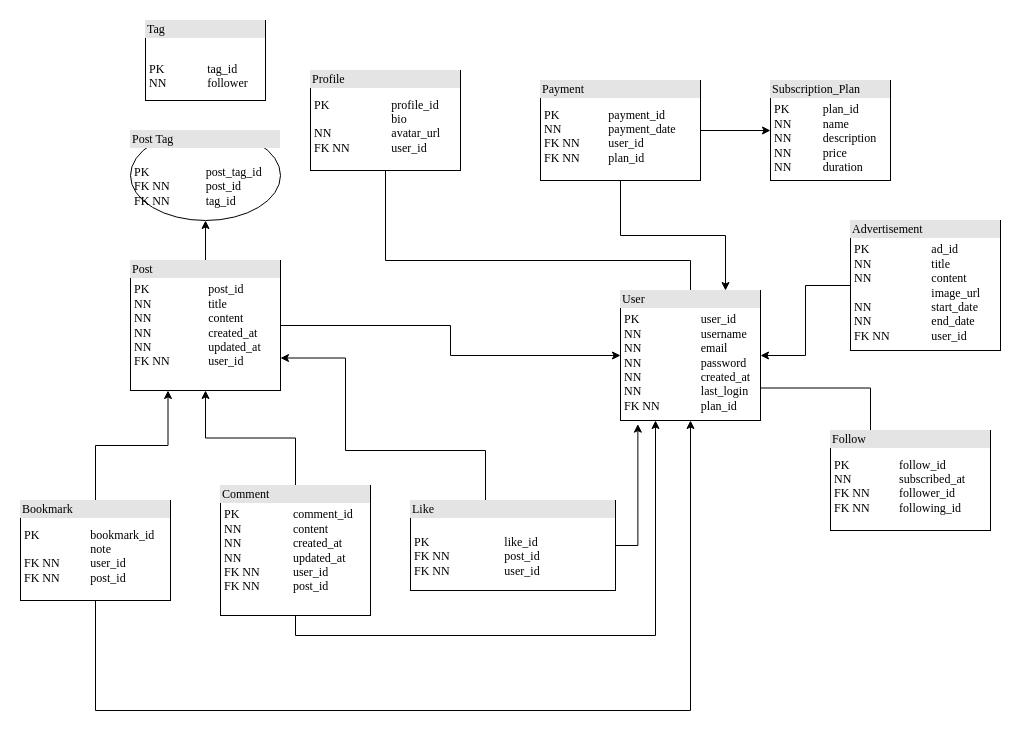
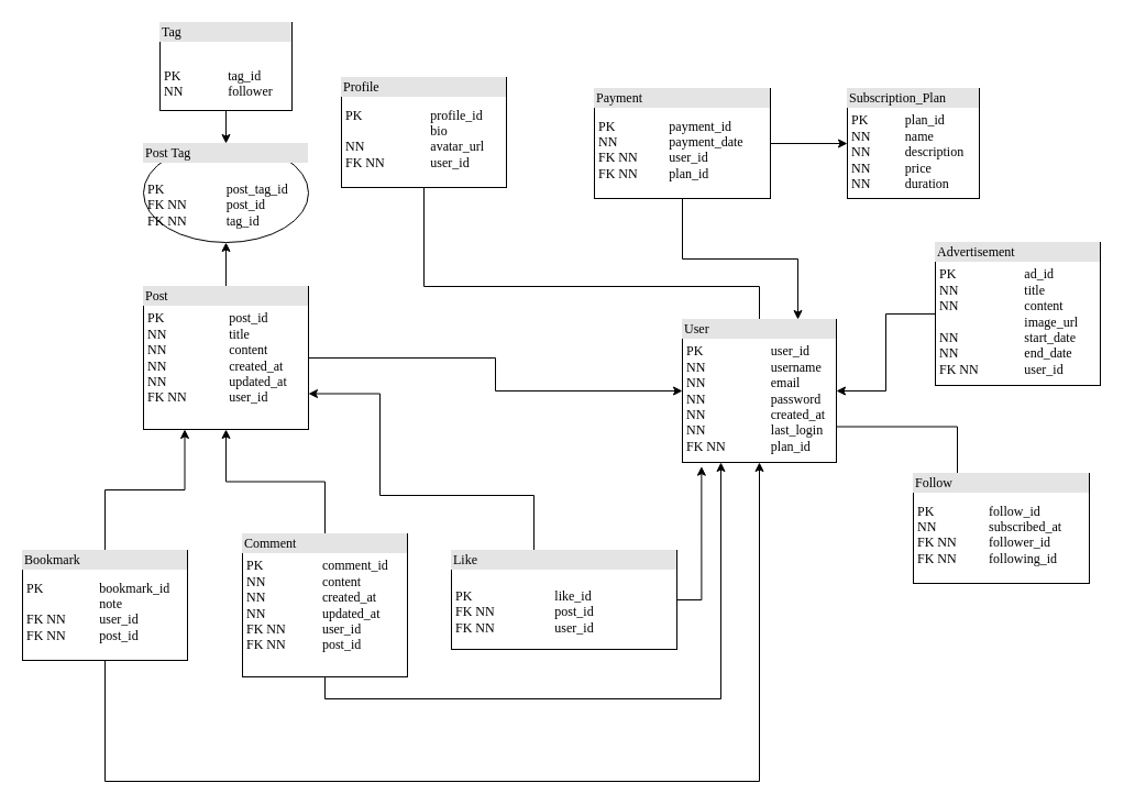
+ <mxCell id="12" style="edgeStyle=orthogonalEdgeStyle;rounded=0;orthogonalLoop=1;jettySize=auto;html=1;exitX=0.5;exitY=1;exitDx=0;exitDy=0;entryX=0.5;entryY=0;entryDx=0;entryDy=0;" edge="1" parent="1" source="13" target="14"><mxGeometry relative="1" as="geometry" /></mxCell>
